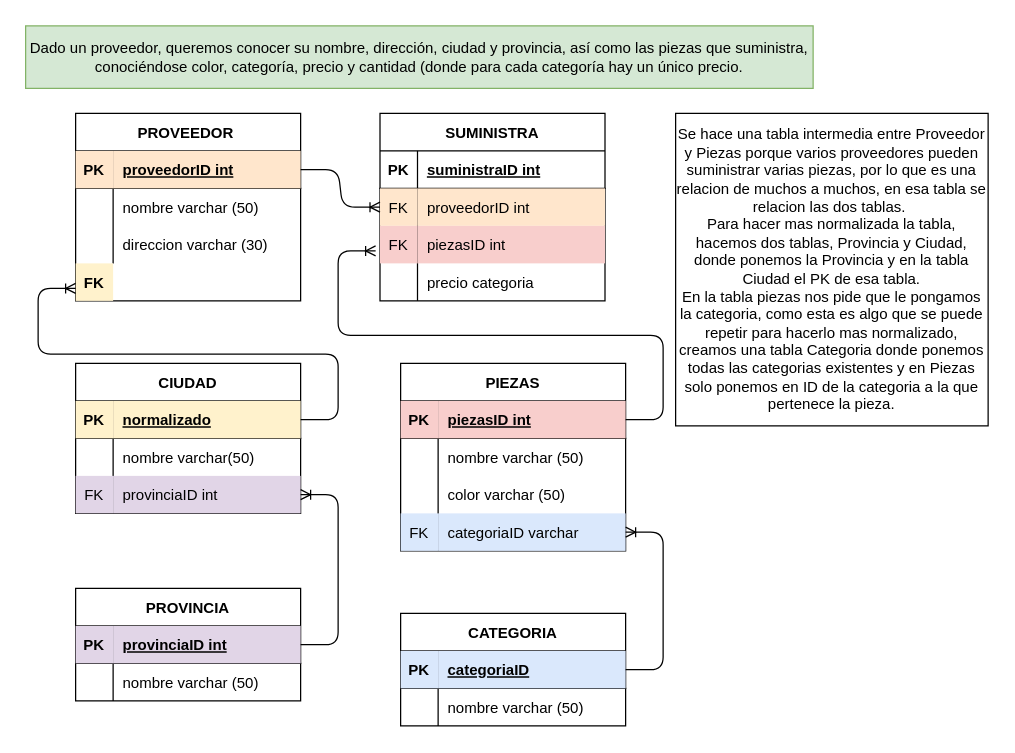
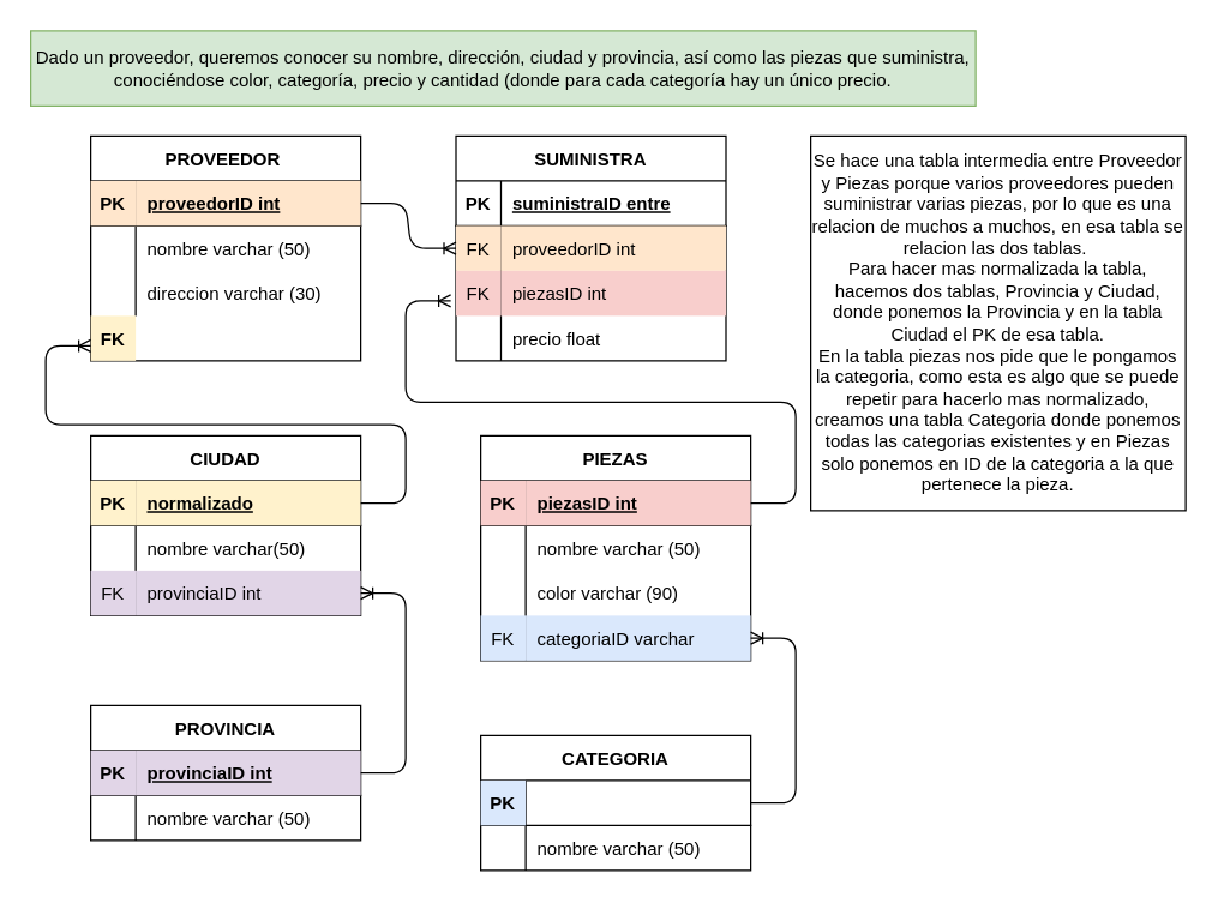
- <mxCell id="40" value="suministraID int" style="shape=partialRectangle;connectable=0;fillColor=none;top=0;left=0;bottom=0;right=0;align=left;spacingLeft=6;fontStyle=5;overflow=hidden;" parent="38" vertex="1"><mxGeometry x="30" width="150" height="30" as="geometry" /></mxCell>
+ <mxCell id="40" value="suministraID entre" style="shape=partialRectangle;connectable=0;fillColor=none;top=0;left=0;bottom=0;right=0;align=left;spacingLeft=6;fontStyle=5;overflow=hidden;" parent="38" vertex="1"><mxGeometry x="30" width="150" height="30" as="geometry" /></mxCell>
- <mxCell id="49" value="precio categoria" style="shape=partialRectangle;connectable=0;fillColor=none;top=0;left=0;bottom=0;right=0;align=left;spacingLeft=6;overflow=hidden;" parent="47" vertex="1"><mxGeometry x="30" width="150" height="30" as="geometry" /></mxCell>
+ <mxCell id="49" value="precio float" style="shape=partialRectangle;connectable=0;fillColor=none;top=0;left=0;bottom=0;right=0;align=left;spacingLeft=6;overflow=hidden;" parent="47" vertex="1"><mxGeometry x="30" width="150" height="30" as="geometry" /></mxCell>
- <mxCell id="33" value="color varchar (50)" style="shape=partialRectangle;connectable=0;fillColor=none;top=0;left=0;bottom=0;right=0;align=left;spacingLeft=6;overflow=hidden;" parent="31" vertex="1"><mxGeometry x="30" width="150" height="30" as="geometry" /></mxCell>
+ <mxCell id="33" value="color varchar (90)" style="shape=partialRectangle;connectable=0;fillColor=none;top=0;left=0;bottom=0;right=0;align=left;spacingLeft=6;overflow=hidden;" parent="31" vertex="1"><mxGeometry x="30" width="150" height="30" as="geometry" /></mxCell>
- <mxCell id="62" value="categoriaID" style="shape=partialRectangle;connectable=0;fillColor=#dae8fc;top=0;left=0;bottom=0;right=0;align=left;spacingLeft=6;fontStyle=5;overflow=hidden;strokeColor=#6c8ebf;" parent="60" vertex="1"><mxGeometry x="30" width="150" height="30" as="geometry" /></mxCell>
